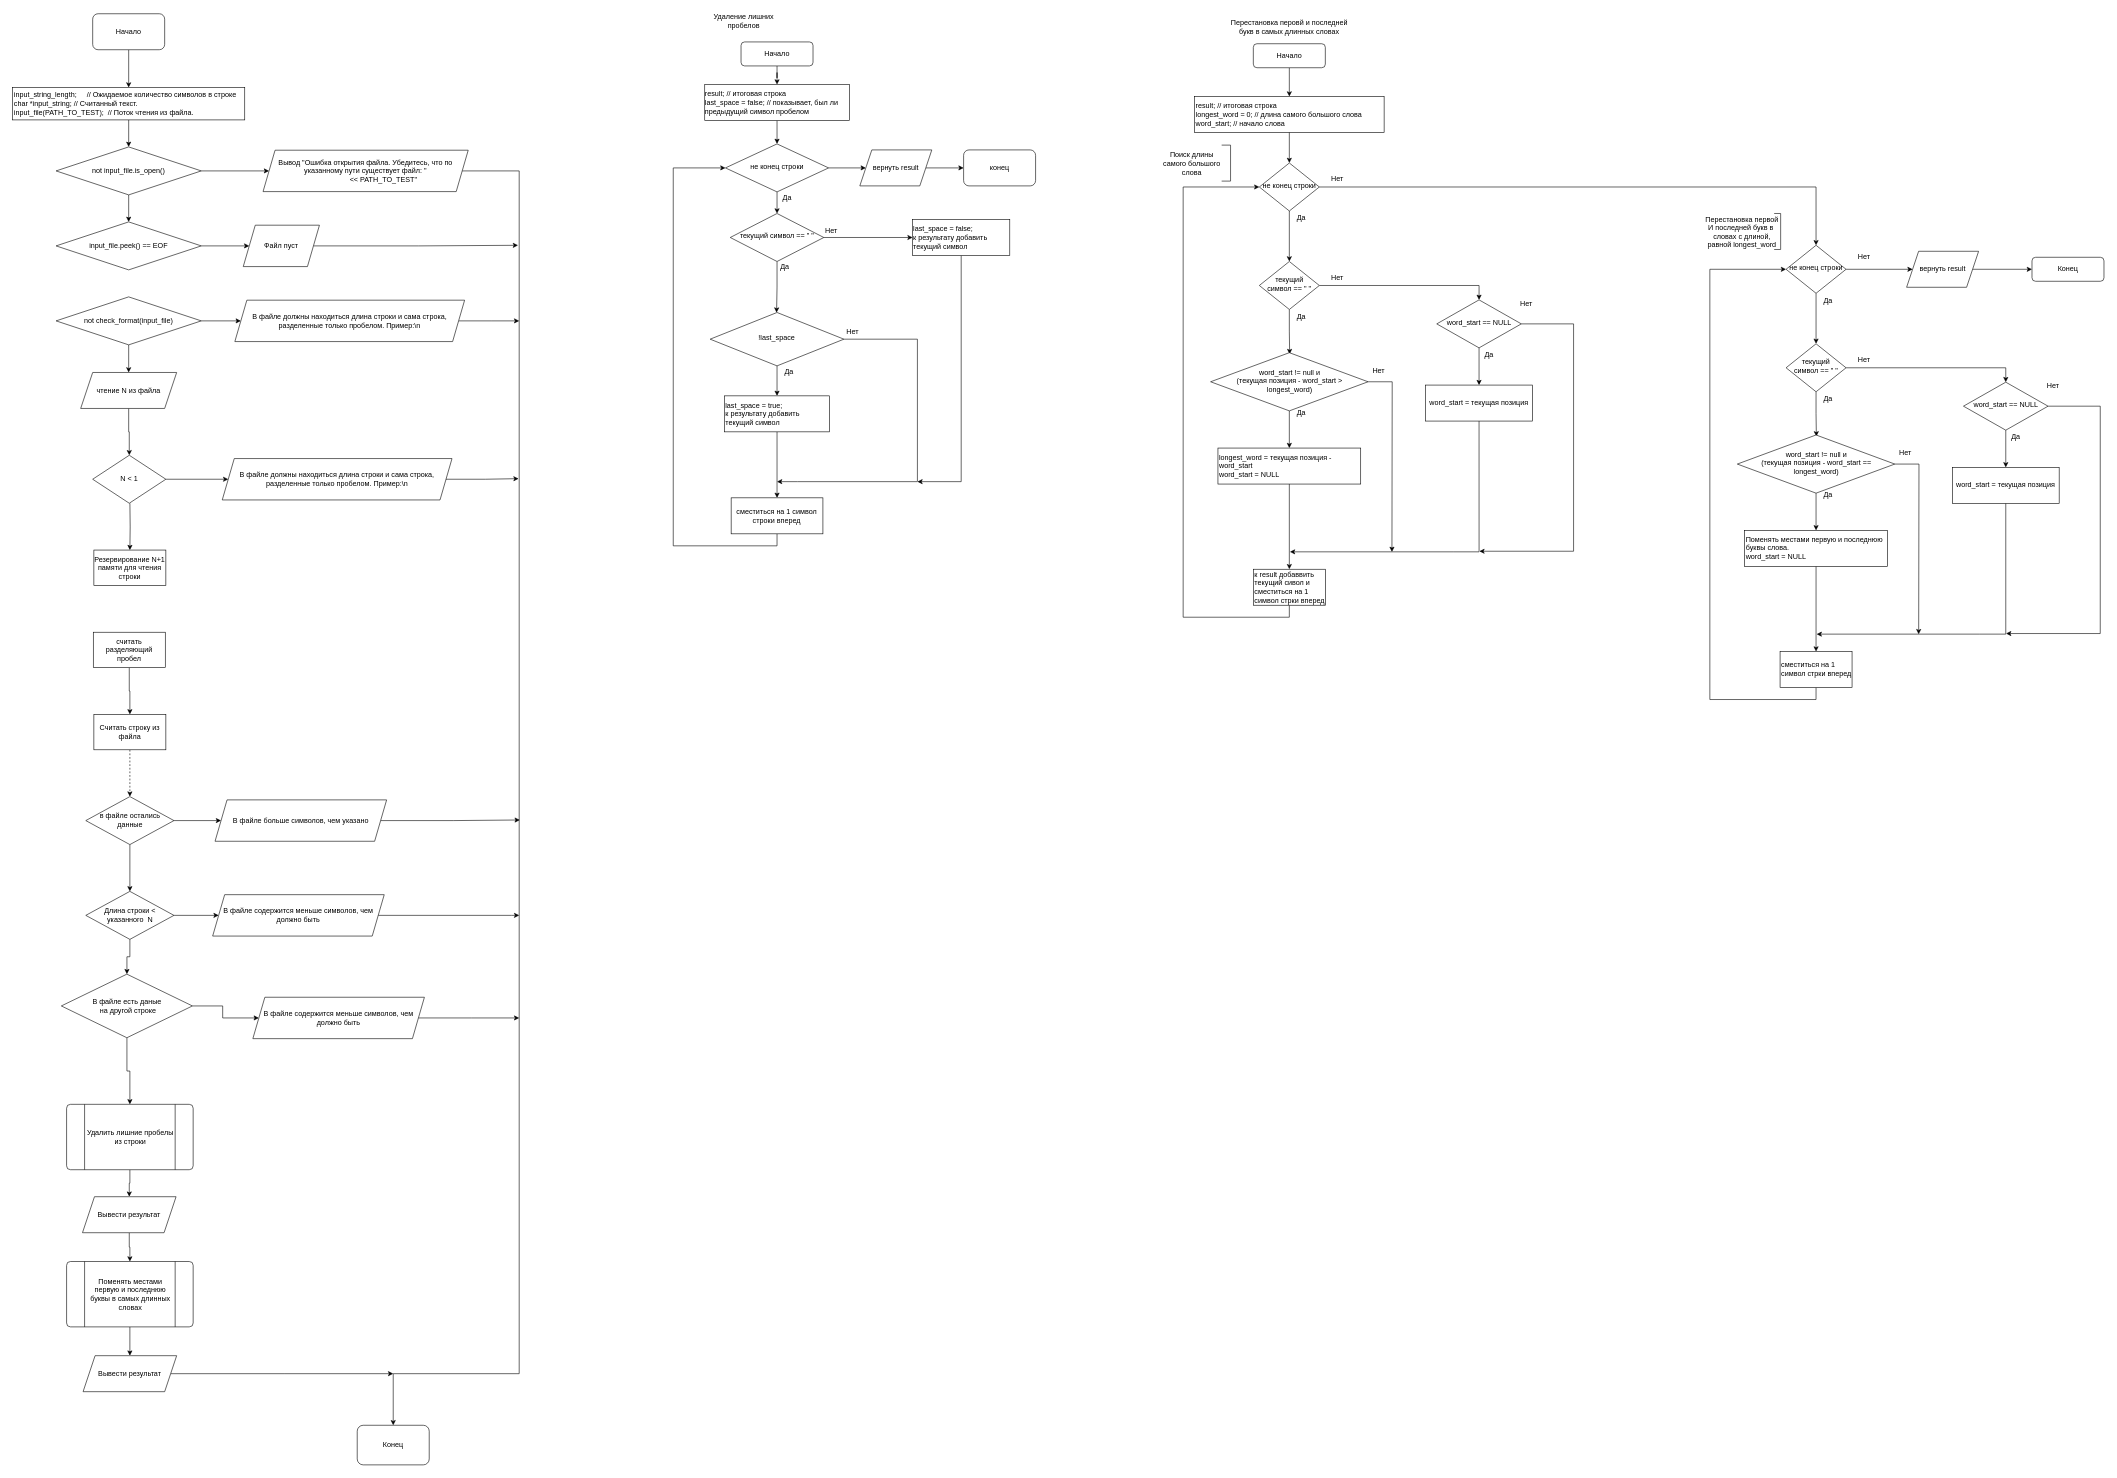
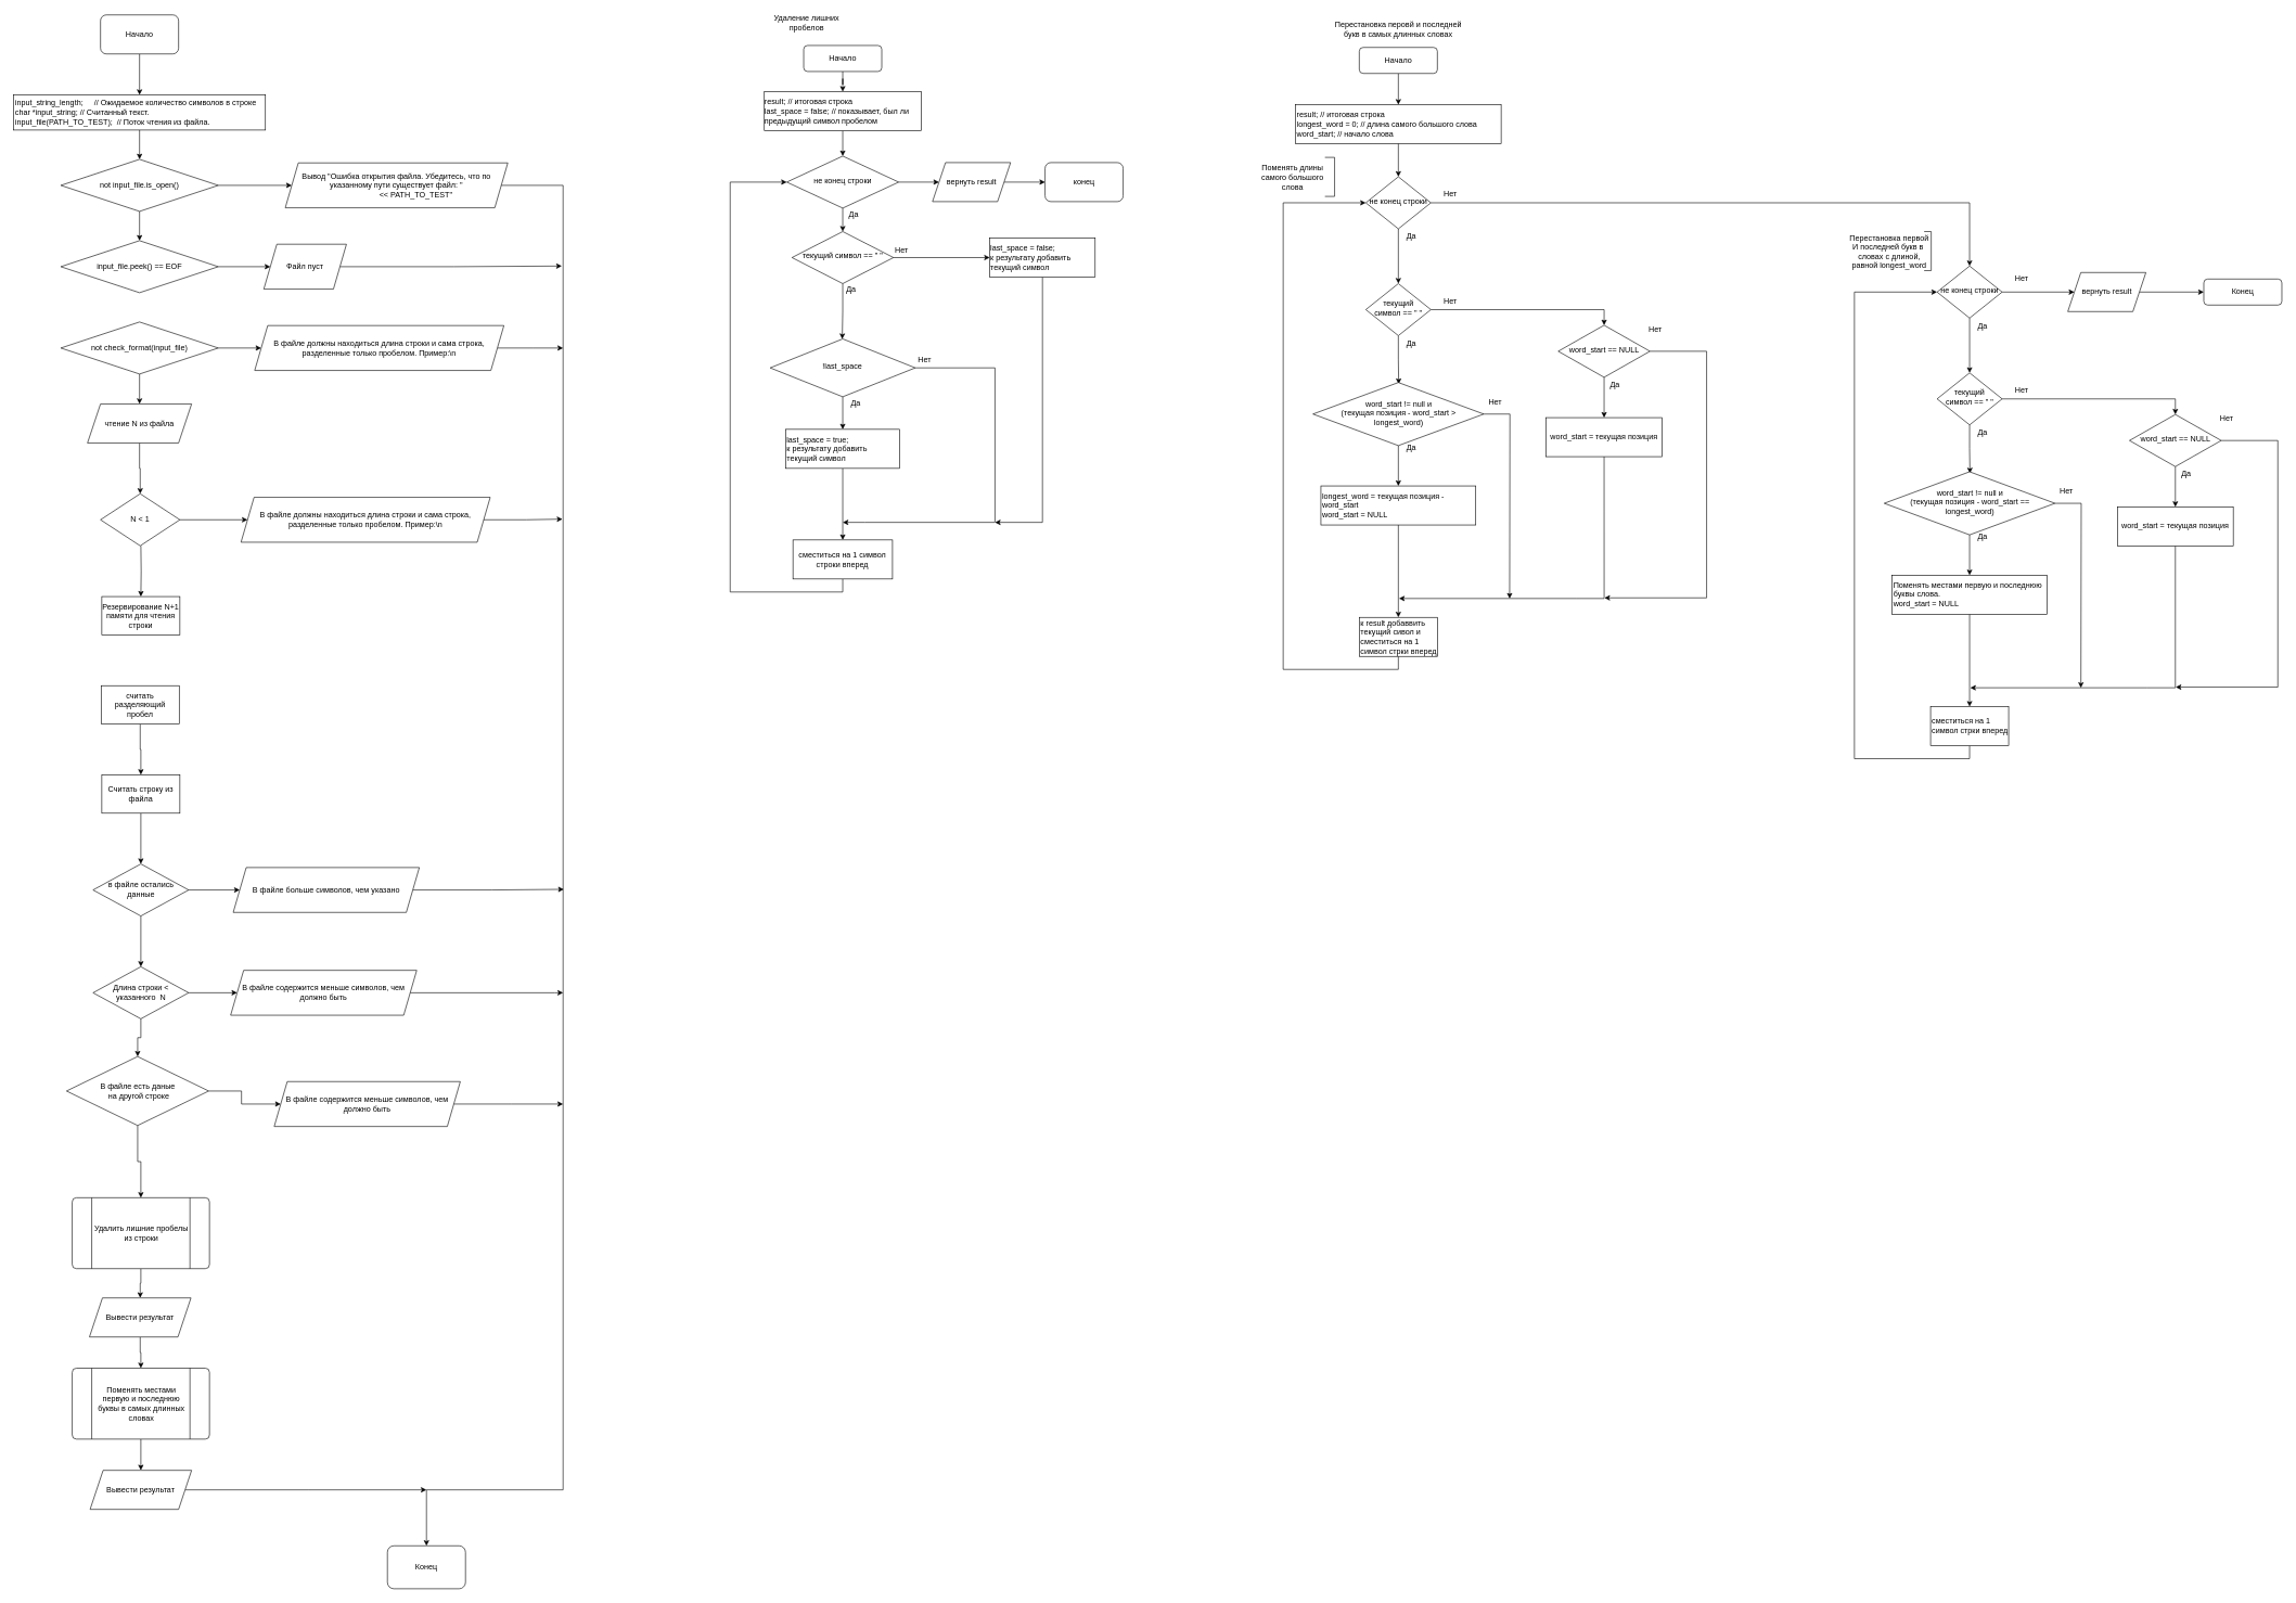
- <mxCell id="116" value="Поиск длины &lt;br&gt;самого большого &lt;br&gt;слова" style="text;html=1;align=center;verticalAlign=middle;resizable=0;points=[];autosize=1;strokeColor=none;fillColor=none;" vertex="1" parent="1"><mxGeometry x="1929.8" y="244" width="113" height="55" as="geometry" /></mxCell>
+ <mxCell id="116" value="Поменять длины &lt;br&gt;самого большого &lt;br&gt;слова" style="text;html=1;align=center;verticalAlign=middle;resizable=0;points=[];autosize=1;strokeColor=none;fillColor=none;" vertex="1" parent="1"><mxGeometry x="1929.8" y="244" width="113" height="55" as="geometry" /></mxCell>
- <mxCell id="31" style="edgeStyle=orthogonalEdgeStyle;rounded=0;orthogonalLoop=1;jettySize=auto;html=1;dashed=1;" parent="1" source="32" target="35" edge="1"><mxGeometry relative="1" as="geometry" /></mxCell>
+ <mxCell id="31" style="edgeStyle=orthogonalEdgeStyle;rounded=0;orthogonalLoop=1;jettySize=auto;html=1;" parent="1" source="32" target="35" edge="1"><mxGeometry relative="1" as="geometry" /></mxCell>
